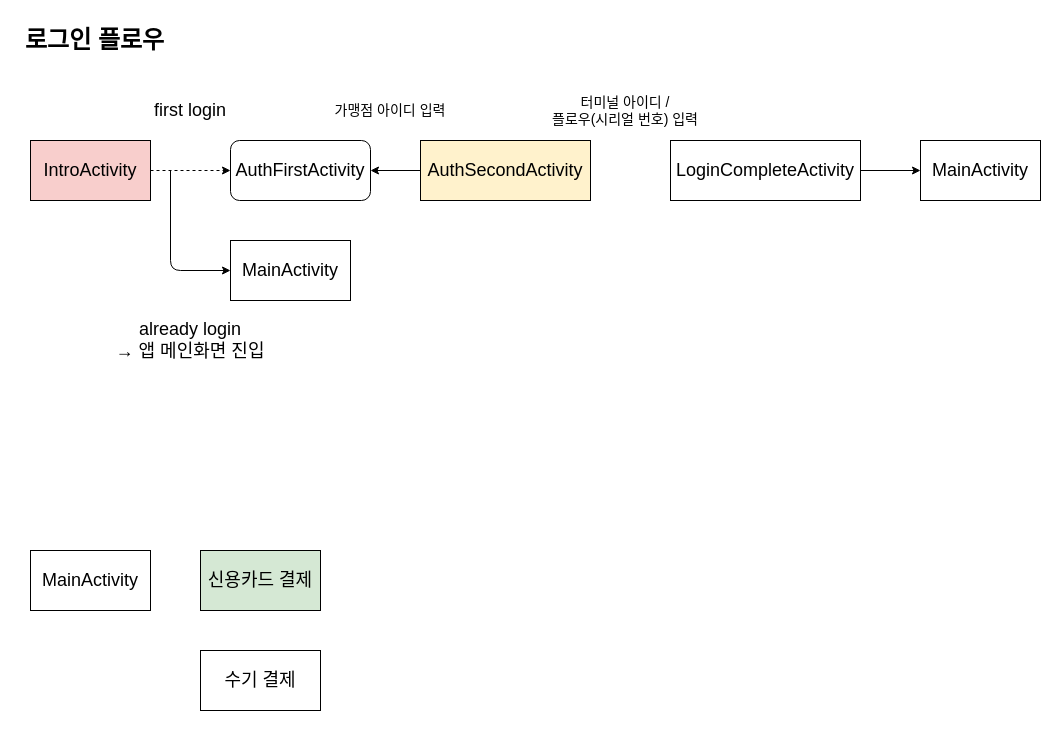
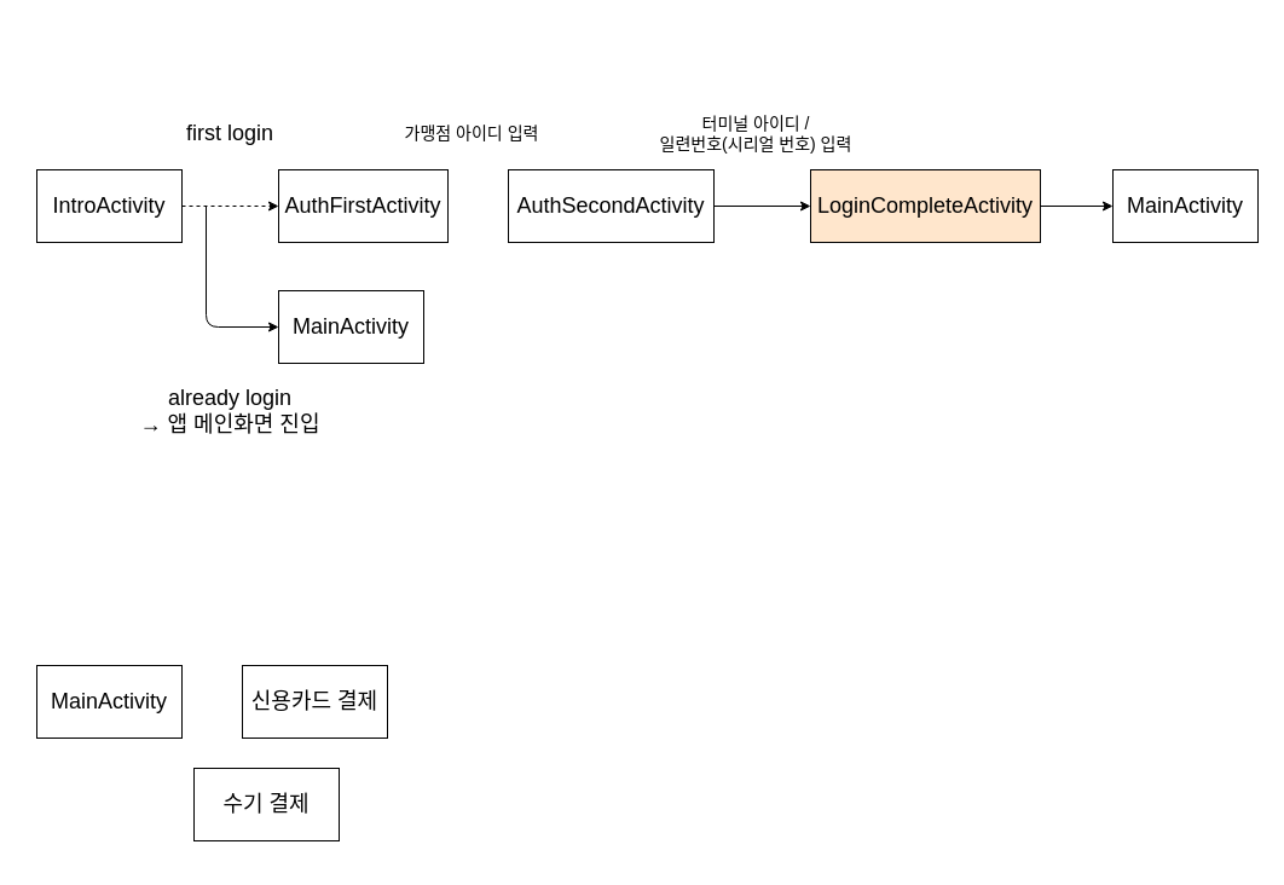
- <mxCell id="6" value="&lt;h1&gt;로그인 플로우&lt;/h1&gt;" style="text;html=1;strokeColor=none;fillColor=none;spacing=5;spacingTop=-20;whiteSpace=wrap;overflow=hidden;rounded=0;" vertex="1" parent="1"><mxGeometry x="20" y="20" width="160" height="40" as="geometry" /></mxCell>
- <mxCell id="13" value="&lt;font style=&quot;font-size: 14px&quot;&gt;터미널 아이디 / &lt;br&gt;플로우(시리얼 번호) 입력&lt;/font&gt;" style="text;html=1;strokeColor=none;fillColor=none;align=center;verticalAlign=middle;whiteSpace=wrap;rounded=0;" vertex="1" parent="1"><mxGeometry x="530" y="90" width="190" height="40" as="geometry" /></mxCell>
+ <mxCell id="13" value="&lt;font style=&quot;font-size: 14px&quot;&gt;터미널 아이디 / &lt;br&gt;일련번호(시리얼 번호) 입력&lt;/font&gt;" style="text;html=1;strokeColor=none;fillColor=none;align=center;verticalAlign=middle;whiteSpace=wrap;rounded=0;" vertex="1" parent="1"><mxGeometry x="530" y="90" width="190" height="40" as="geometry" /></mxCell>
- <mxCell id="3" value="&lt;font style=&quot;font-size: 18px&quot;&gt;IntroActivity&lt;/font&gt;" style="rounded=0;whiteSpace=wrap;html=1;fillColor=#f8cecc;" vertex="1" parent="1"><mxGeometry x="30" y="140" width="120" height="60" as="geometry" /></mxCell>
+ <mxCell id="3" value="&lt;font style=&quot;font-size: 18px&quot;&gt;IntroActivity&lt;/font&gt;" style="rounded=0;whiteSpace=wrap;html=1;" vertex="1" parent="1"><mxGeometry x="30" y="140" width="120" height="60" as="geometry" /></mxCell>
- <mxCell id="4" value="&lt;font style=&quot;font-size: 18px&quot;&gt;AuthFirstActivity&lt;/font&gt;" style="whiteSpace=wrap;html=1;rounded=1;" vertex="1" parent="1"><mxGeometry x="230" y="140" width="140" height="60" as="geometry" /></mxCell>
+ <mxCell id="4" value="&lt;font style=&quot;font-size: 18px&quot;&gt;AuthFirstActivity&lt;/font&gt;" style="rounded=0;whiteSpace=wrap;html=1;" vertex="1" parent="1"><mxGeometry x="230" y="140" width="140" height="60" as="geometry" /></mxCell>
- <mxCell id="10" value="" style="edgeStyle=orthogonalEdgeStyle;rounded=0;orthogonalLoop=1;jettySize=auto;html=1;" edge="1" parent="1" source="11" target="4"><mxGeometry relative="1" as="geometry" /></mxCell>
+ <mxCell id="10" value="" style="edgeStyle=orthogonalEdgeStyle;rounded=0;orthogonalLoop=1;jettySize=auto;html=1;" edge="1" parent="1" source="11" target="15"><mxGeometry relative="1" as="geometry" /></mxCell>
- <mxCell id="11" value="&lt;font style=&quot;font-size: 18px&quot;&gt;AuthSecondActivity&lt;/font&gt;" style="rounded=0;whiteSpace=wrap;html=1;fillColor=#fff2cc;" vertex="1" parent="1"><mxGeometry x="420" y="140" width="170" height="60" as="geometry" /></mxCell>
+ <mxCell id="11" value="&lt;font style=&quot;font-size: 18px&quot;&gt;AuthSecondActivity&lt;/font&gt;" style="rounded=0;whiteSpace=wrap;html=1;" vertex="1" parent="1"><mxGeometry x="420" y="140" width="170" height="60" as="geometry" /></mxCell>
- <mxCell id="15" value="&lt;font style=&quot;font-size: 18px&quot;&gt;LoginCompleteActivity&lt;/font&gt;" style="rounded=0;whiteSpace=wrap;html=1;" vertex="1" parent="1"><mxGeometry x="670" y="140" width="190" height="60" as="geometry" /></mxCell>
+ <mxCell id="15" value="&lt;font style=&quot;font-size: 18px&quot;&gt;LoginCompleteActivity&lt;/font&gt;" style="rounded=0;whiteSpace=wrap;html=1;fillColor=#ffe6cc;" vertex="1" parent="1"><mxGeometry x="670" y="140" width="190" height="60" as="geometry" /></mxCell>
- <mxCell id="18" value="&lt;font style=&quot;font-size: 18px&quot;&gt;신용카드 결제&lt;/font&gt;" style="rounded=0;whiteSpace=wrap;html=1;fillColor=#d5e8d4;" vertex="1" parent="1"><mxGeometry x="200" y="550" width="120" height="60" as="geometry" /></mxCell>
+ <mxCell id="18" value="&lt;font style=&quot;font-size: 18px&quot;&gt;신용카드 결제&lt;/font&gt;" style="rounded=0;whiteSpace=wrap;html=1;" vertex="1" parent="1"><mxGeometry x="200" y="550" width="120" height="60" as="geometry" /></mxCell>
- <mxCell id="19" value="&lt;font style=&quot;font-size: 18px&quot;&gt;수기 결제&lt;/font&gt;" style="rounded=0;whiteSpace=wrap;html=1;" vertex="1" parent="1"><mxGeometry x="200" y="650" width="120" height="60" as="geometry" /></mxCell>
+ <mxCell id="19" value="&lt;font style=&quot;font-size: 18px&quot;&gt;수기 결제&lt;/font&gt;" style="rounded=0;whiteSpace=wrap;html=1;" vertex="1" parent="1"><mxGeometry x="160" y="635" width="120" height="60" as="geometry" /></mxCell>
